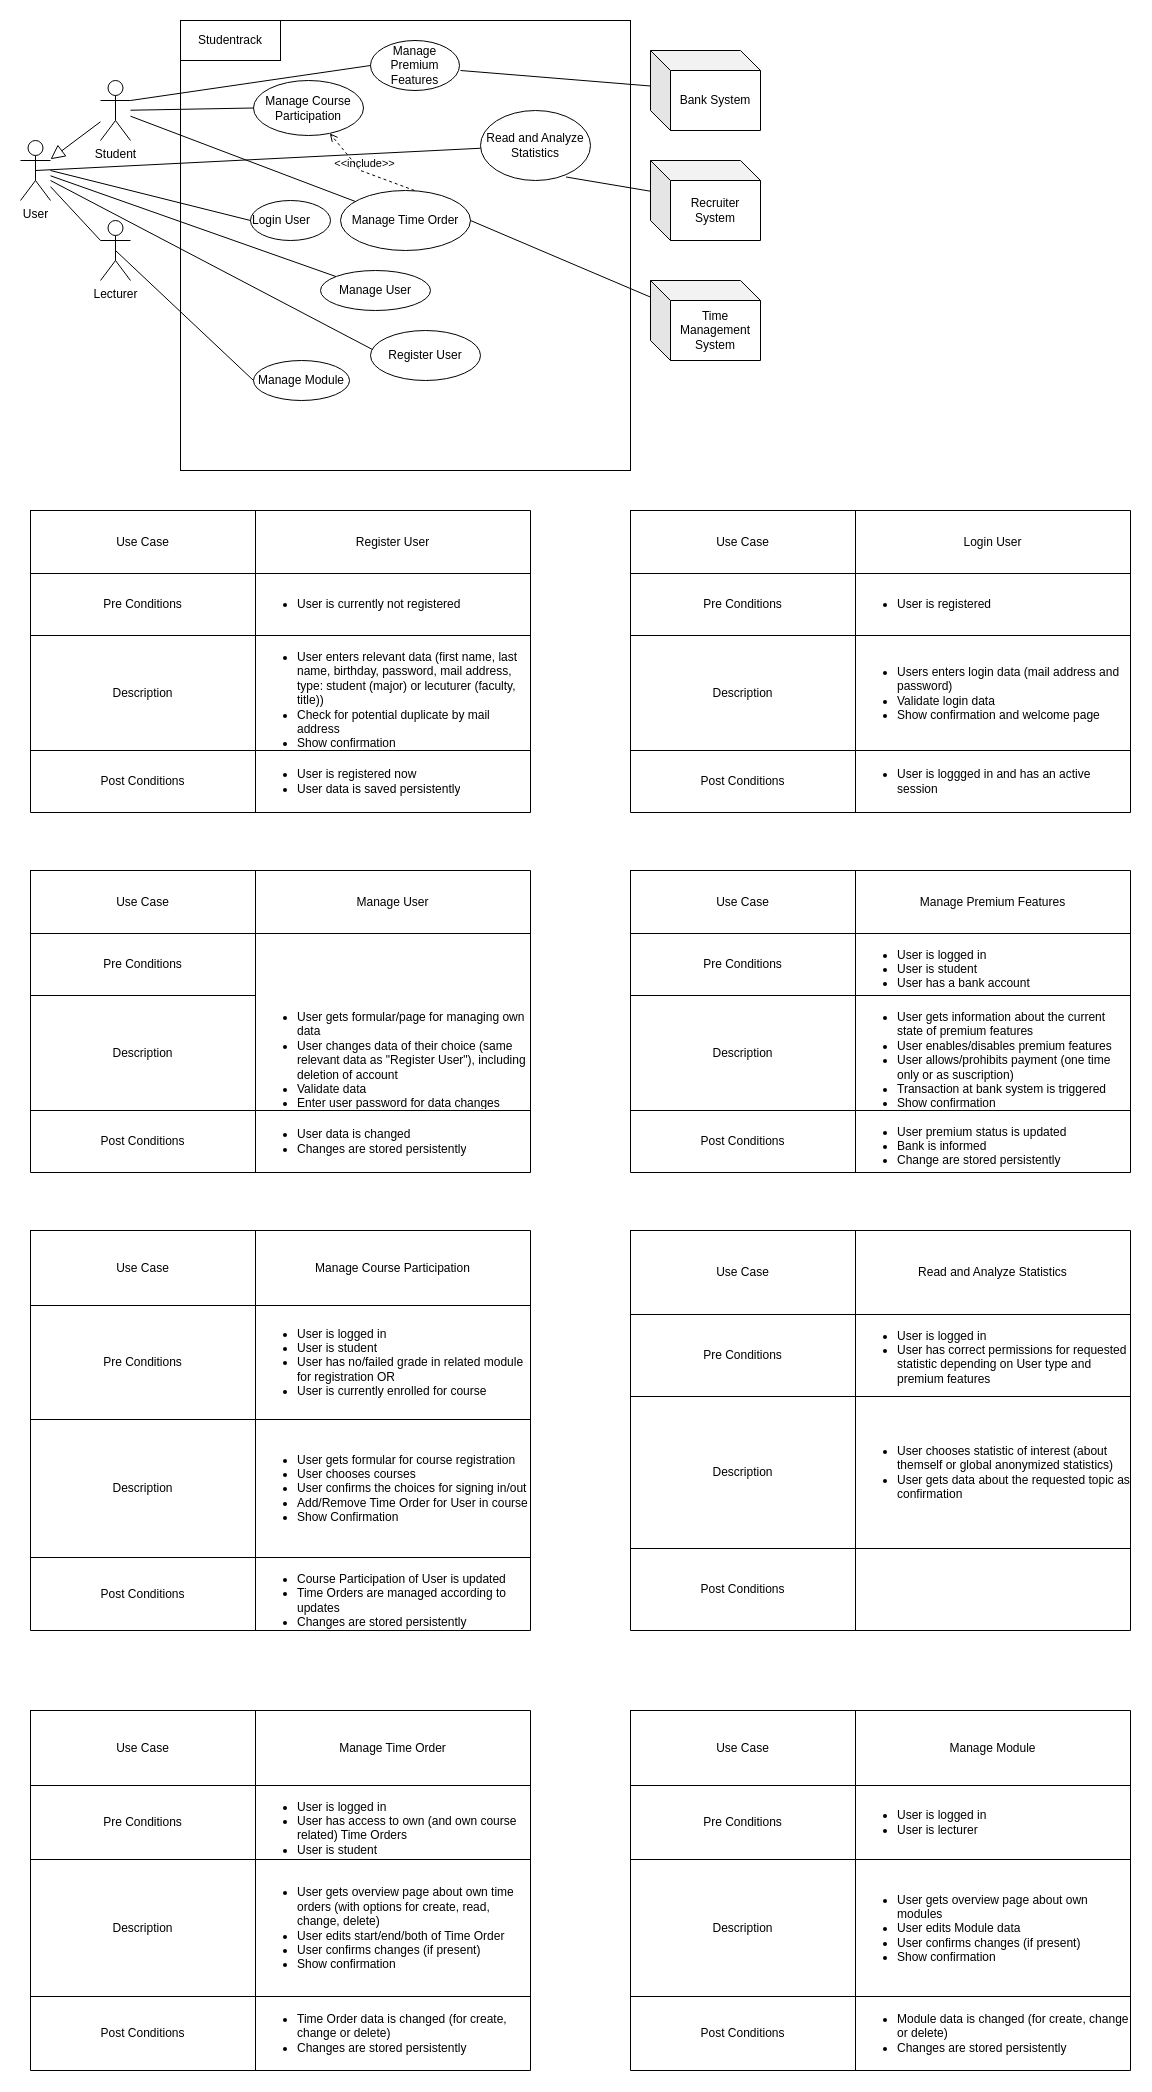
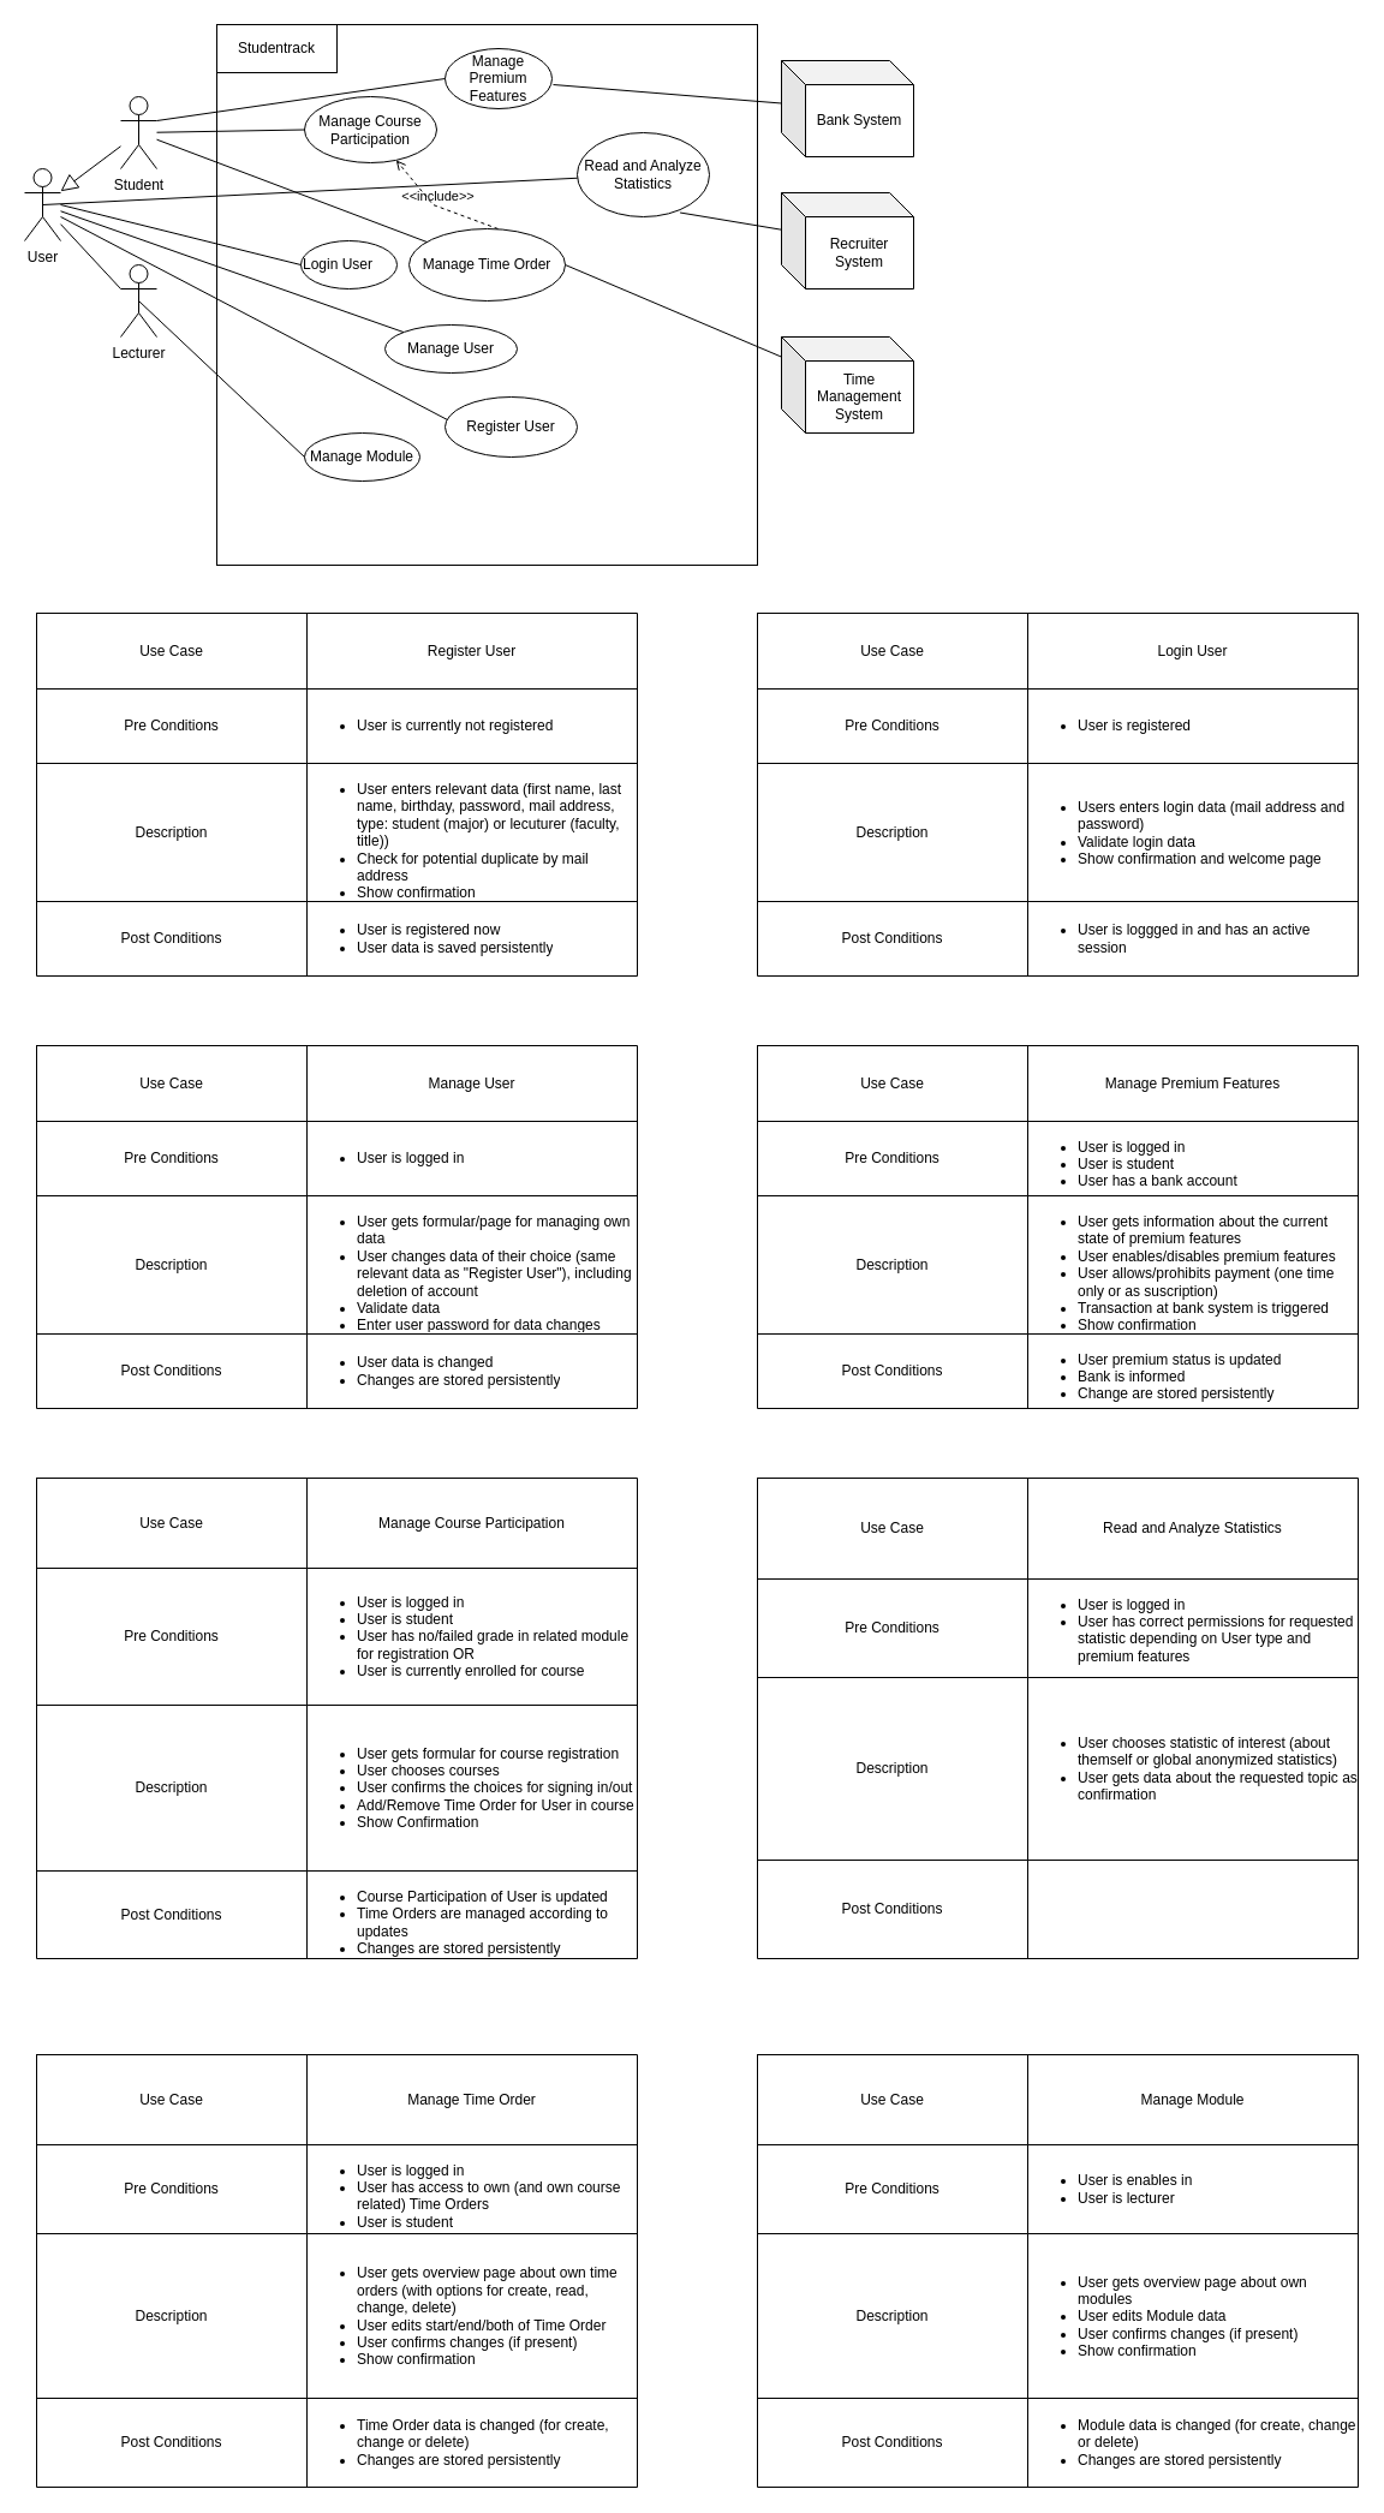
+ <mxCell id="65" value="&lt;ul&gt;&lt;li&gt;User is logged in&lt;/li&gt;&lt;/ul&gt;" style="shape=partialRectangle;html=1;whiteSpace=wrap;connectable=0;overflow=hidden;fillColor=none;top=0;left=0;bottom=0;right=0;pointerEvents=1;align=left;" parent="63" vertex="1"><mxGeometry x="225" width="275" height="62" as="geometry"><mxRectangle width="275" height="62" as="alternateBounds" /></mxGeometry></mxCell>
- <mxCell id="131" value="&lt;ul&gt;&lt;li&gt;User is logged in&lt;/li&gt;&lt;li&gt;User is lecturer&lt;/li&gt;&lt;/ul&gt;" style="shape=partialRectangle;html=1;whiteSpace=wrap;connectable=0;overflow=hidden;fillColor=none;top=0;left=0;bottom=0;right=0;pointerEvents=1;align=left;" vertex="1" parent="129"><mxGeometry x="225" width="275" height="74" as="geometry"><mxRectangle width="275" height="74" as="alternateBounds" /></mxGeometry></mxCell>
+ <mxCell id="131" value="&lt;ul&gt;&lt;li&gt;User is enables in&lt;/li&gt;&lt;li&gt;User is lecturer&lt;/li&gt;&lt;/ul&gt;" style="shape=partialRectangle;html=1;whiteSpace=wrap;connectable=0;overflow=hidden;fillColor=none;top=0;left=0;bottom=0;right=0;pointerEvents=1;align=left;" vertex="1" parent="129"><mxGeometry x="225" width="275" height="74" as="geometry"><mxRectangle width="275" height="74" as="alternateBounds" /></mxGeometry></mxCell>
